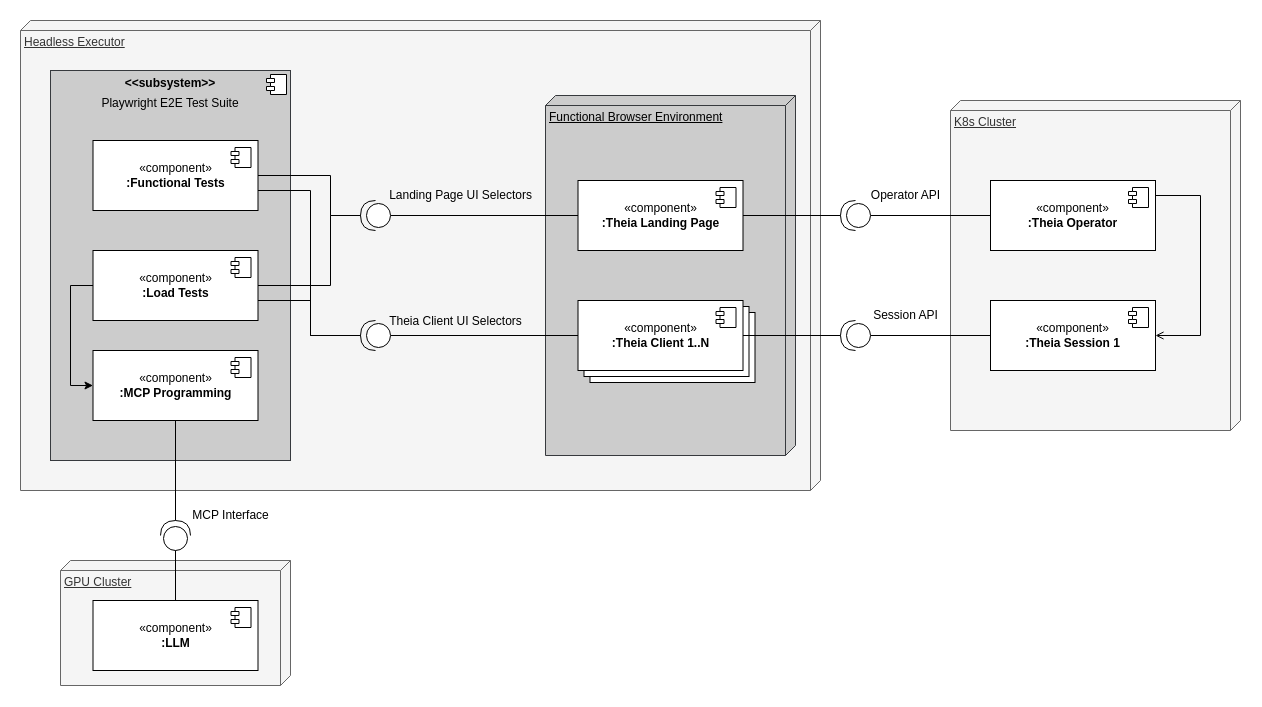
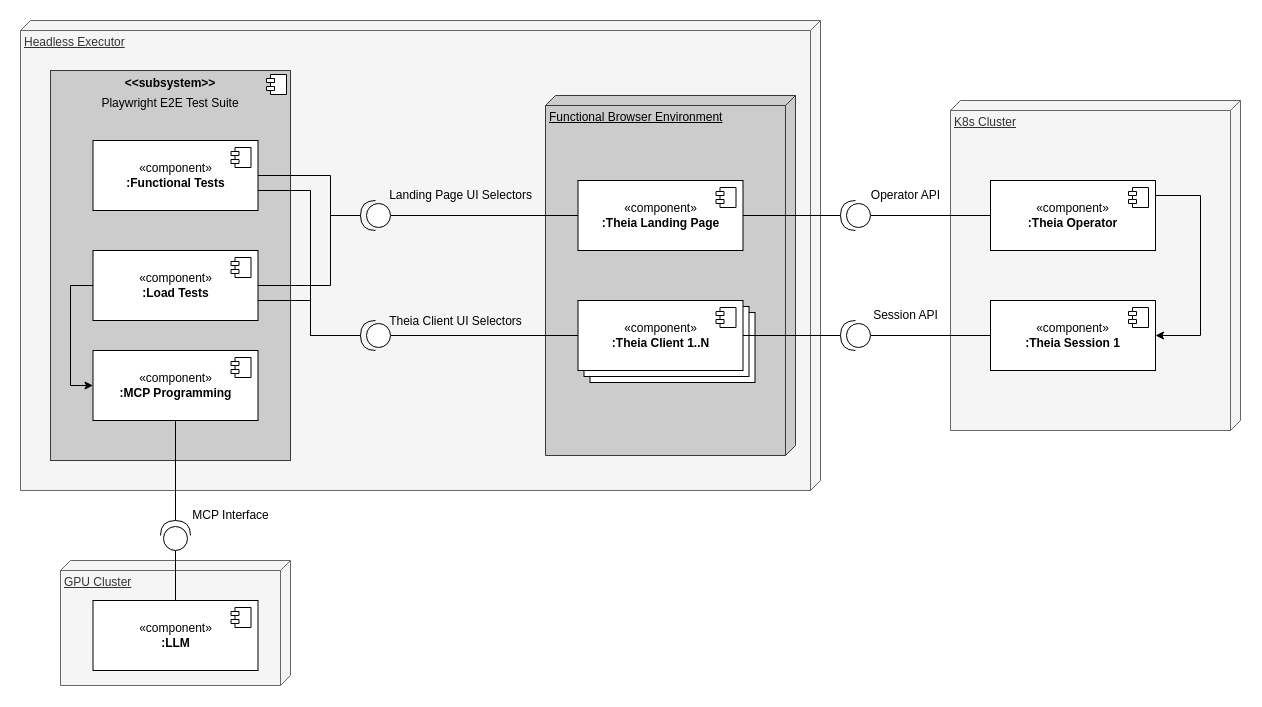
- <mxCell id="31" style="edgeStyle=orthogonalEdgeStyle;rounded=0;orthogonalLoop=1;jettySize=auto;html=1;entryX=1;entryY=0.5;entryDx=0;entryDy=0;exitX=1;exitY=0.5;exitDx=0;exitDy=0;endArrow=open;" parent="1" source="32" target="40" edge="1"><mxGeometry relative="1" as="geometry"><Array as="points"><mxPoint x="1200" y="195" /><mxPoint x="1200" y="335" /></Array></mxGeometry></mxCell>
+ <mxCell id="31" style="edgeStyle=orthogonalEdgeStyle;rounded=0;orthogonalLoop=1;jettySize=auto;html=1;entryX=1;entryY=0.5;entryDx=0;entryDy=0;exitX=1;exitY=0.5;exitDx=0;exitDy=0;" parent="1" source="32" target="40" edge="1"><mxGeometry relative="1" as="geometry"><Array as="points"><mxPoint x="1200" y="195" /><mxPoint x="1200" y="335" /></Array></mxGeometry></mxCell>
